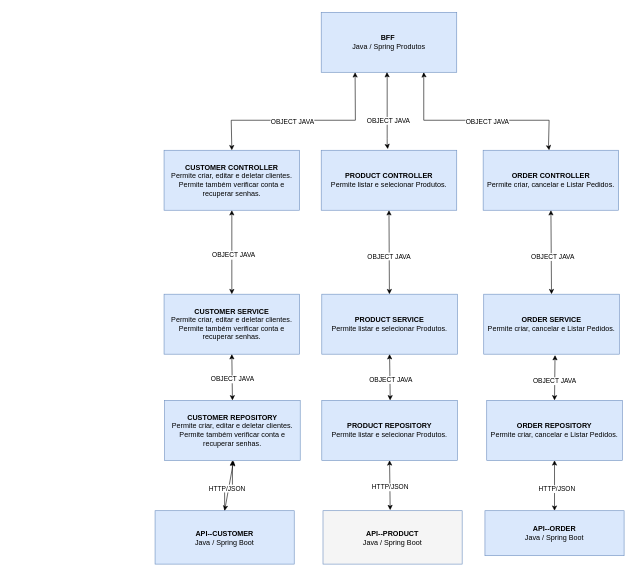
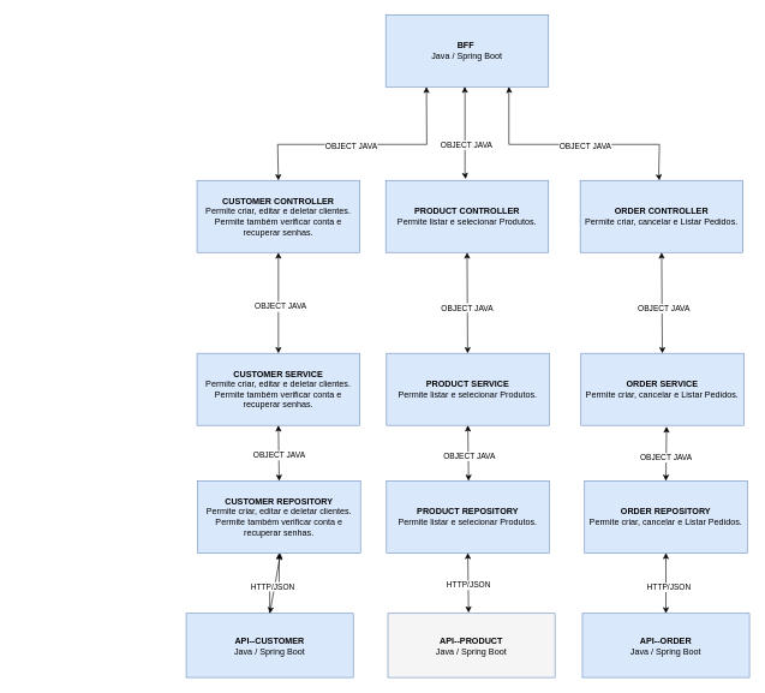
- <mxCell id="2" value="&lt;font style=&quot;font-size: 12px;&quot;&gt;&lt;b style=&quot;border-color: var(--border-color);&quot;&gt;BFF&amp;nbsp;&lt;/b&gt;&lt;br style=&quot;border-color: var(--border-color);&quot;&gt;Java / Spring Produtos&lt;br&gt;&lt;/font&gt;" style="rounded=0;whiteSpace=wrap;html=1;fillColor=#dae8fc;strokeColor=#6c8ebf;" vertex="1" parent="1"><mxGeometry x="535" y="20" width="226" height="100" as="geometry" /></mxCell>
+ <mxCell id="2" value="&lt;font style=&quot;font-size: 12px;&quot;&gt;&lt;b style=&quot;border-color: var(--border-color);&quot;&gt;BFF&amp;nbsp;&lt;/b&gt;&lt;br style=&quot;border-color: var(--border-color);&quot;&gt;Java / Spring Boot&lt;br&gt;&lt;/font&gt;" style="rounded=0;whiteSpace=wrap;html=1;fillColor=#dae8fc;strokeColor=#6c8ebf;" vertex="1" parent="1"><mxGeometry x="535" y="20" width="226" height="100" as="geometry" /></mxCell>
- <mxCell id="15" value="&lt;b style=&quot;border-color: var(--border-color);&quot;&gt;API--ORDER&lt;/b&gt;&lt;br style=&quot;border-color: var(--border-color);&quot;&gt;Java / Spring Boot" style="rounded=0;whiteSpace=wrap;html=1;fillColor=#dae8fc;strokeColor=#6c8ebf;" vertex="1" parent="1"><mxGeometry x="808" y="851" width="232" height="75" as="geometry" /></mxCell>
+ <mxCell id="15" value="&lt;b style=&quot;border-color: var(--border-color);&quot;&gt;API--ORDER&lt;/b&gt;&lt;br style=&quot;border-color: var(--border-color);&quot;&gt;Java / Spring Boot" style="rounded=0;whiteSpace=wrap;html=1;fillColor=#dae8fc;strokeColor=#6c8ebf;" vertex="1" parent="1"><mxGeometry x="808" y="851" width="232" height="89" as="geometry" /></mxCell>
